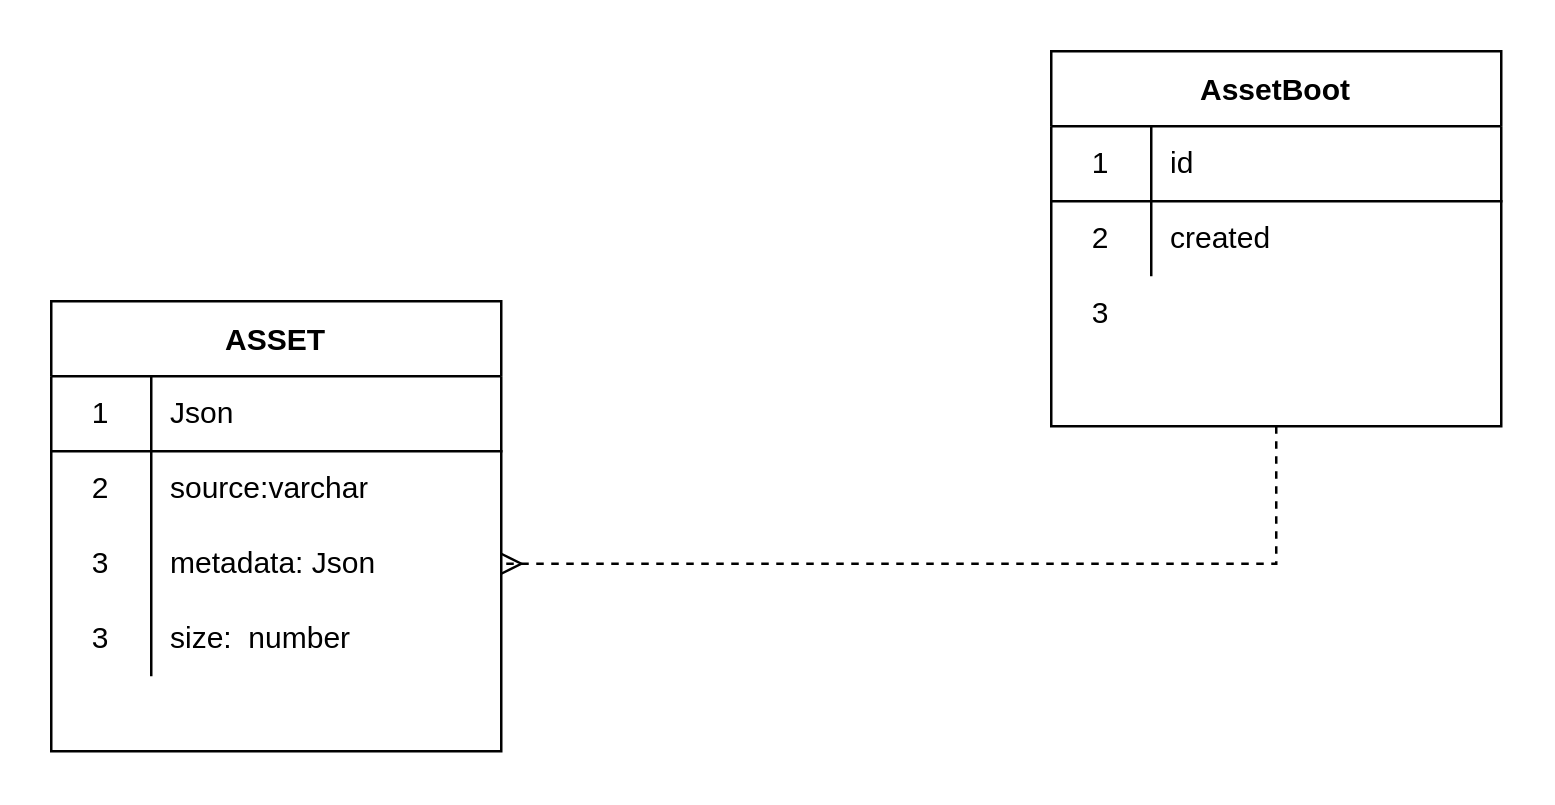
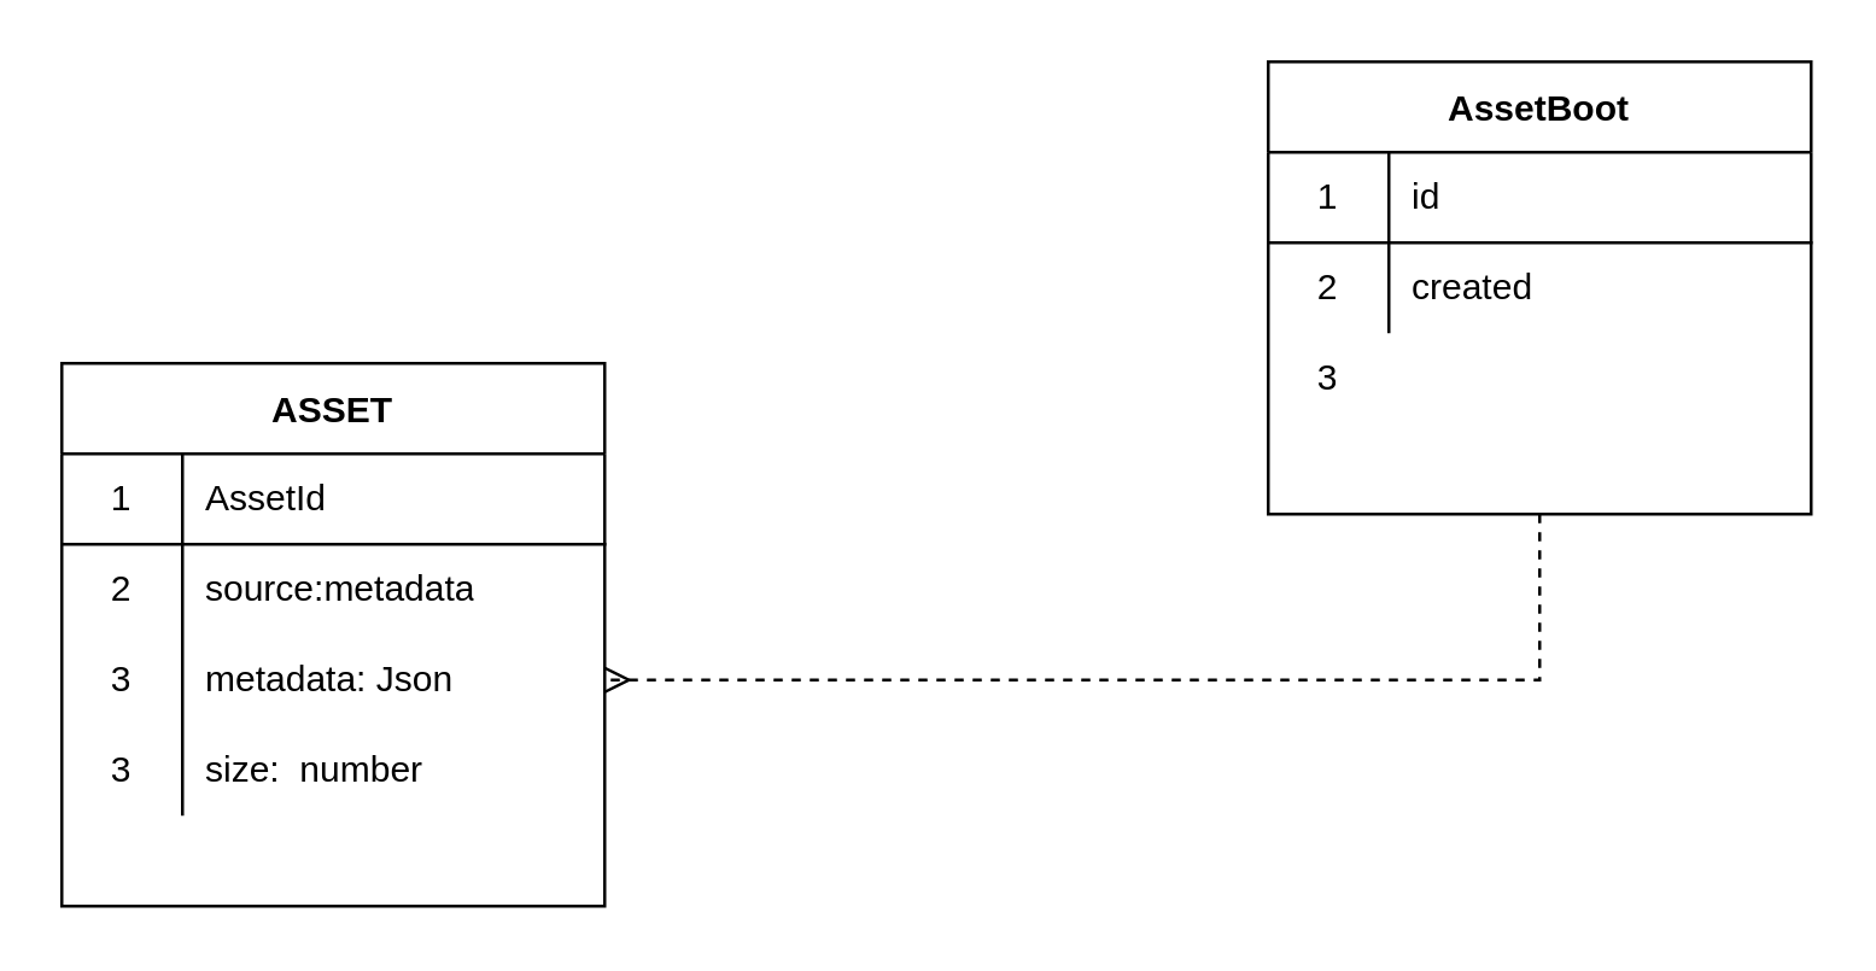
- <mxCell id="5" value="Json" style="shape=partialRectangle;html=1;whiteSpace=wrap;connectable=0;fillColor=none;top=0;left=0;bottom=0;right=0;align=left;spacingLeft=6;overflow=hidden;" parent="3" vertex="1"><mxGeometry x="40" width="140" height="30" as="geometry" /></mxCell>
+ <mxCell id="5" value="AssetId" style="shape=partialRectangle;html=1;whiteSpace=wrap;connectable=0;fillColor=none;top=0;left=0;bottom=0;right=0;align=left;spacingLeft=6;overflow=hidden;" parent="3" vertex="1"><mxGeometry x="40" width="140" height="30" as="geometry" /></mxCell>
- <mxCell id="8" value="source:varchar" style="shape=partialRectangle;html=1;whiteSpace=wrap;connectable=0;fillColor=none;top=0;left=0;bottom=0;right=0;align=left;spacingLeft=6;overflow=hidden;" parent="6" vertex="1"><mxGeometry x="40" width="140" height="30" as="geometry" /></mxCell>
+ <mxCell id="8" value="source:metadata" style="shape=partialRectangle;html=1;whiteSpace=wrap;connectable=0;fillColor=none;top=0;left=0;bottom=0;right=0;align=left;spacingLeft=6;overflow=hidden;" parent="6" vertex="1"><mxGeometry x="40" width="140" height="30" as="geometry" /></mxCell>
